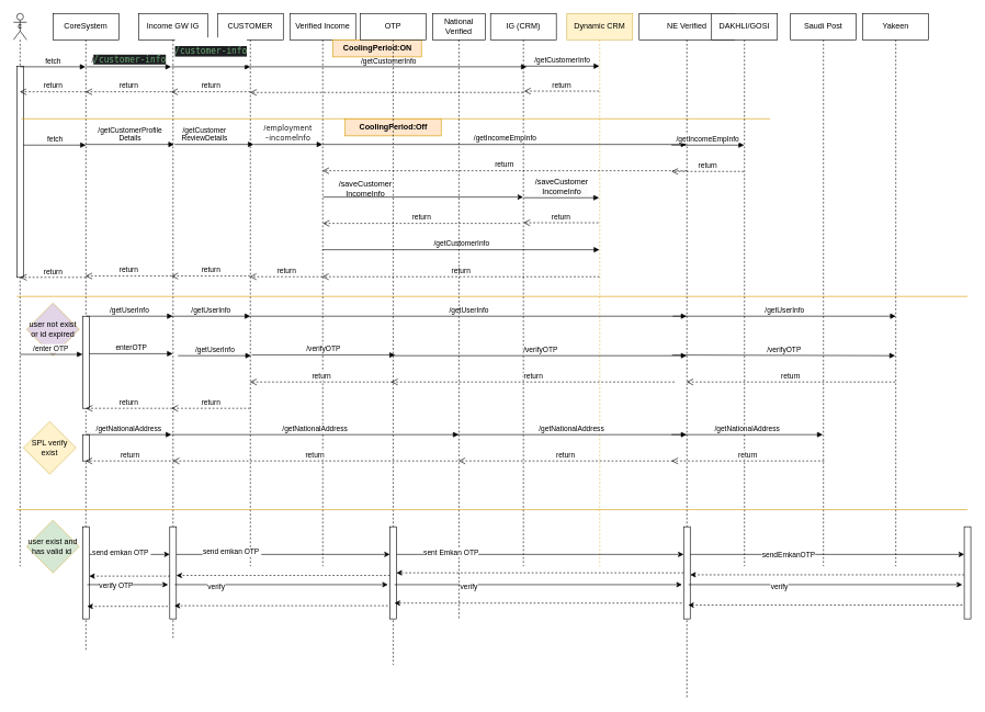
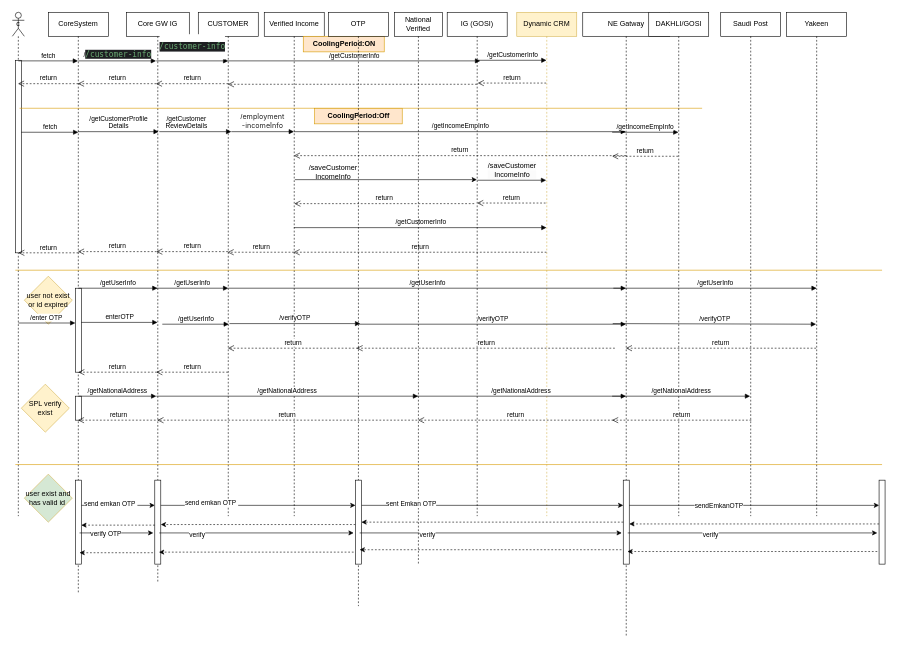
- <mxCell id="8" value="Income GW IG" style="shape=umlLifeline;perimeter=lifelinePerimeter;whiteSpace=wrap;html=1;container=1;dropTarget=0;collapsible=0;recursiveResize=0;outlineConnect=0;portConstraint=eastwest;newEdgeStyle={&quot;curved&quot;:0,&quot;rounded&quot;:0};" parent="1" vertex="1"><mxGeometry x="210" y="20" width="105" height="950" as="geometry" /></mxCell>
+ <mxCell id="8" value="Core GW IG" style="shape=umlLifeline;perimeter=lifelinePerimeter;whiteSpace=wrap;html=1;container=1;dropTarget=0;collapsible=0;recursiveResize=0;outlineConnect=0;portConstraint=eastwest;newEdgeStyle={&quot;curved&quot;:0,&quot;rounded&quot;:0};" parent="1" vertex="1"><mxGeometry x="210" y="20" width="105" height="950" as="geometry" /></mxCell>
- <mxCell id="14" value="IG (CRM)" style="shape=umlLifeline;perimeter=lifelinePerimeter;whiteSpace=wrap;html=1;container=1;dropTarget=0;collapsible=0;recursiveResize=0;outlineConnect=0;portConstraint=eastwest;newEdgeStyle={&quot;curved&quot;:0,&quot;rounded&quot;:0};" parent="1" vertex="1"><mxGeometry x="745" y="20" width="100" height="840" as="geometry" /></mxCell>
+ <mxCell id="14" value="IG (GOSI)" style="shape=umlLifeline;perimeter=lifelinePerimeter;whiteSpace=wrap;html=1;container=1;dropTarget=0;collapsible=0;recursiveResize=0;outlineConnect=0;portConstraint=eastwest;newEdgeStyle={&quot;curved&quot;:0,&quot;rounded&quot;:0};" parent="1" vertex="1"><mxGeometry x="745" y="20" width="100" height="840" as="geometry" /></mxCell>
- <mxCell id="37" value="NE Verified" style="shape=umlLifeline;perimeter=lifelinePerimeter;whiteSpace=wrap;html=1;container=1;dropTarget=0;collapsible=0;recursiveResize=0;outlineConnect=0;portConstraint=eastwest;newEdgeStyle={&quot;curved&quot;:0,&quot;rounded&quot;:0};" parent="1" vertex="1"><mxGeometry x="971" y="20" width="145" height="1040" as="geometry" /></mxCell>
+ <mxCell id="37" value="NE Gatway" style="shape=umlLifeline;perimeter=lifelinePerimeter;whiteSpace=wrap;html=1;container=1;dropTarget=0;collapsible=0;recursiveResize=0;outlineConnect=0;portConstraint=eastwest;newEdgeStyle={&quot;curved&quot;:0,&quot;rounded&quot;:0};" parent="1" vertex="1"><mxGeometry x="971" y="20" width="145" height="1040" as="geometry" /></mxCell>
- <mxCell id="75" value="user not exist&lt;div&gt;or id expired&lt;/div&gt;" style="rhombus;whiteSpace=wrap;html=1;fillColor=#e1d5e7;strokeColor=#d6b656;" parent="1" vertex="1"><mxGeometry x="40" y="460" width="80" height="80" as="geometry" /></mxCell>
+ <mxCell id="75" value="user not exist&lt;div&gt;or id expired&lt;/div&gt;" style="rhombus;whiteSpace=wrap;html=1;fillColor=#fff2cc;strokeColor=#d6b656;" parent="1" vertex="1"><mxGeometry x="40" y="460" width="80" height="80" as="geometry" /></mxCell>
